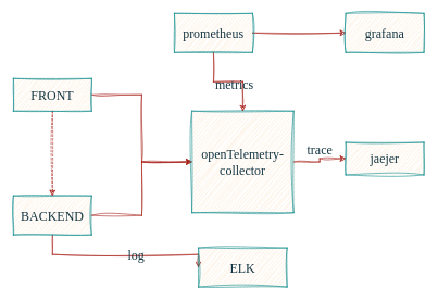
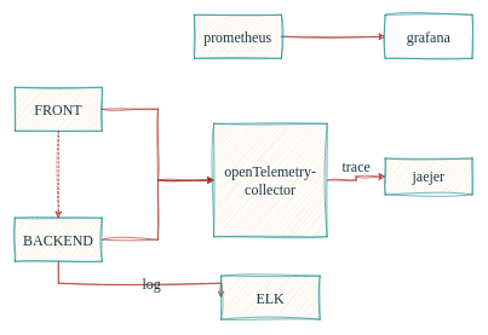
- <mxCell id="18" value="grafana" style="rounded=0;whiteSpace=wrap;html=1;hachureGap=4;fontFamily=Architects Daughter;fontSource=https%3A%2F%2Ffonts.googleapis.com%2Fcss%3Ffamily%3DArchitects%2BDaughter;fontSize=20;sketch=1;curveFitting=1;jiggle=2;labelBackgroundColor=none;fillColor=#FAE5C7;strokeColor=#0F8B8D;fontColor=#143642;" vertex="1" parent="1"><mxGeometry x="530" y="20" width="120" height="60" as="geometry" /></mxCell>
+ <mxCell id="18" value="grafana" style="rounded=0;whiteSpace=wrap;html=1;hachureGap=4;fontFamily=Architects Daughter;fontSource=https%3A%2F%2Ffonts.googleapis.com%2Fcss%3Ffamily%3DArchitects%2BDaughter;fontSize=20;sketch=1;curveFitting=1;jiggle=2;labelBackgroundColor=none;fillColor=#ffffff;strokeColor=#0F8B8D;fontColor=#143642;" vertex="1" parent="1"><mxGeometry x="530" y="20" width="120" height="60" as="geometry" /></mxCell>
- <mxCell id="14" value="" style="edgeStyle=orthogonalEdgeStyle;rounded=0;hachureGap=4;orthogonalLoop=1;jettySize=auto;html=1;fontFamily=Architects Daughter;fontSource=https%3A%2F%2Ffonts.googleapis.com%2Fcss%3Ffamily%3DArchitects%2BDaughter;fontSize=16;sketch=1;curveFitting=1;jiggle=2;labelBackgroundColor=none;strokeColor=#A8201A;fontColor=default;" edge="1" parent="1" source="17" target="11"><mxGeometry relative="1" as="geometry" /></mxCell>
- <mxCell id="15" value="metrics" style="edgeLabel;html=1;align=center;verticalAlign=middle;resizable=0;points=[];fontSize=20;fontFamily=Architects Daughter;rounded=0;sketch=1;curveFitting=1;jiggle=2;labelBackgroundColor=none;fontColor=#143642;" vertex="1" connectable="0" parent="14"><mxGeometry x="0.133" y="-3" relative="1" as="geometry"><mxPoint as="offset" /></mxGeometry></mxCell>
- <mxCell id="8" value="FRONT" style="rounded=0;whiteSpace=wrap;html=1;hachureGap=4;fontFamily=Architects Daughter;fontSource=https%3A%2F%2Ffonts.googleapis.com%2Fcss%3Ffamily%3DArchitects%2BDaughter;fontSize=20;sketch=1;curveFitting=1;jiggle=2;labelBackgroundColor=none;fillColor=#FAE5C7;strokeColor=#0F8B8D;fontColor=#143642;" vertex="1" parent="1"><mxGeometry x="20" y="120" width="120" height="50" as="geometry" /></mxCell>
+ <mxCell id="8" value="FRONT" style="rounded=0;whiteSpace=wrap;html=1;hachureGap=4;fontFamily=Architects Daughter;fontSource=https%3A%2F%2Ffonts.googleapis.com%2Fcss%3Ffamily%3DArchitects%2BDaughter;fontSize=20;sketch=1;curveFitting=1;jiggle=2;labelBackgroundColor=none;fillColor=#FAE5C7;strokeColor=#0F8B8D;fontColor=#143642;" vertex="1" parent="1"><mxGeometry x="20" y="120" width="120" height="60" as="geometry" /></mxCell>
